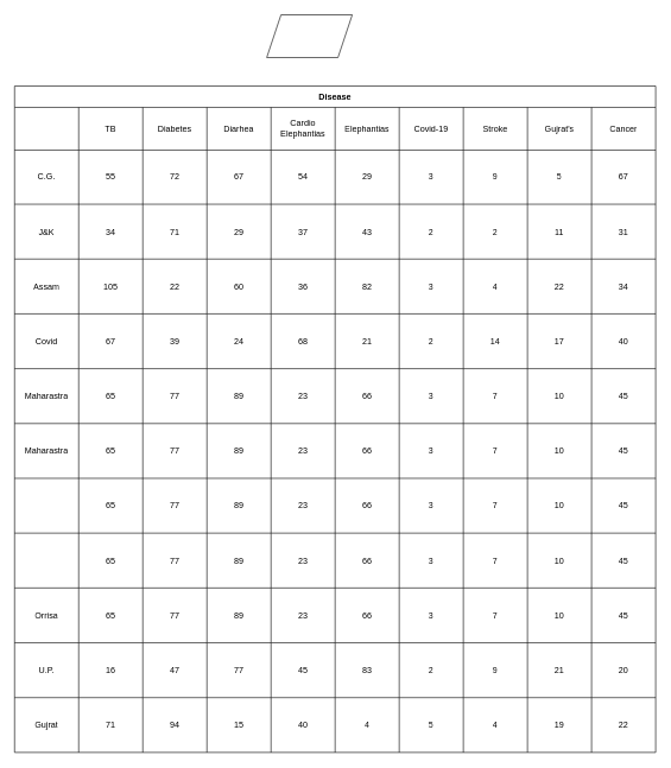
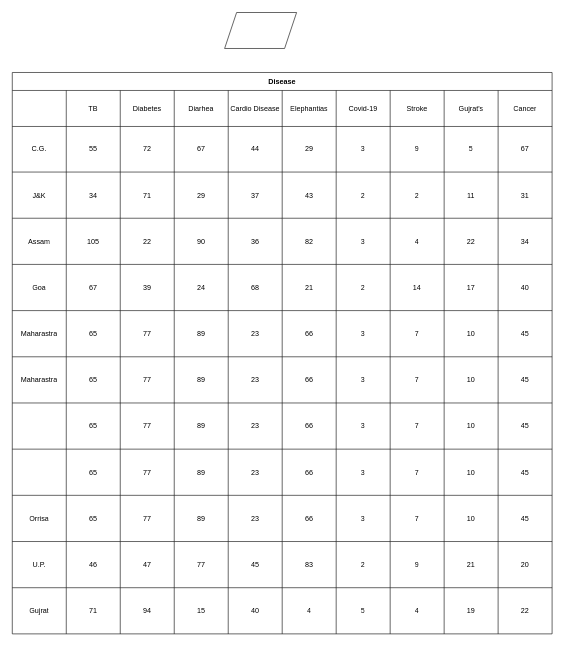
- <mxCell id="9" value="Cardio Elephantias" style="shape=partialRectangle;html=1;whiteSpace=wrap;connectable=0;fillColor=none;top=0;left=0;bottom=0;right=0;overflow=hidden;" parent="4" vertex="1"><mxGeometry x="360" width="90" height="60" as="geometry"><mxRectangle width="90" height="60" as="alternateBounds" /></mxGeometry></mxCell>
+ <mxCell id="9" value="Cardio Disease" style="shape=partialRectangle;html=1;whiteSpace=wrap;connectable=0;fillColor=none;top=0;left=0;bottom=0;right=0;overflow=hidden;" parent="4" vertex="1"><mxGeometry x="360" width="90" height="60" as="geometry"><mxRectangle width="90" height="60" as="alternateBounds" /></mxGeometry></mxCell>
- <mxCell id="20" value="54" style="shape=partialRectangle;html=1;whiteSpace=wrap;connectable=0;fillColor=none;top=0;left=0;bottom=0;right=0;overflow=hidden;" parent="15" vertex="1"><mxGeometry x="360" width="90" height="76" as="geometry"><mxRectangle width="90" height="76" as="alternateBounds" /></mxGeometry></mxCell>
+ <mxCell id="20" value="44" style="shape=partialRectangle;html=1;whiteSpace=wrap;connectable=0;fillColor=none;top=0;left=0;bottom=0;right=0;overflow=hidden;" parent="15" vertex="1"><mxGeometry x="360" width="90" height="76" as="geometry"><mxRectangle width="90" height="76" as="alternateBounds" /></mxGeometry></mxCell>
- <mxCell id="41" value="60" style="shape=partialRectangle;html=1;whiteSpace=wrap;connectable=0;fillColor=none;top=0;left=0;bottom=0;right=0;overflow=hidden;" parent="37" vertex="1"><mxGeometry x="270" width="90" height="77" as="geometry"><mxRectangle width="90" height="77" as="alternateBounds" /></mxGeometry></mxCell>
+ <mxCell id="41" value="90" style="shape=partialRectangle;html=1;whiteSpace=wrap;connectable=0;fillColor=none;top=0;left=0;bottom=0;right=0;overflow=hidden;" parent="37" vertex="1"><mxGeometry x="270" width="90" height="77" as="geometry"><mxRectangle width="90" height="77" as="alternateBounds" /></mxGeometry></mxCell>
- <mxCell id="49" value="Covid" style="shape=partialRectangle;html=1;whiteSpace=wrap;connectable=0;fillColor=none;top=0;left=0;bottom=0;right=0;overflow=hidden;" parent="48" vertex="1"><mxGeometry width="90" height="77" as="geometry"><mxRectangle width="90" height="77" as="alternateBounds" /></mxGeometry></mxCell>
+ <mxCell id="49" value="Goa" style="shape=partialRectangle;html=1;whiteSpace=wrap;connectable=0;fillColor=none;top=0;left=0;bottom=0;right=0;overflow=hidden;" parent="48" vertex="1"><mxGeometry width="90" height="77" as="geometry"><mxRectangle width="90" height="77" as="alternateBounds" /></mxGeometry></mxCell>
- <mxCell id="116" value="16" style="shape=partialRectangle;html=1;whiteSpace=wrap;connectable=0;fillColor=none;top=0;left=0;bottom=0;right=0;overflow=hidden;" parent="114" vertex="1"><mxGeometry x="90" width="90" height="77" as="geometry"><mxRectangle width="90" height="77" as="alternateBounds" /></mxGeometry></mxCell>
+ <mxCell id="116" value="46" style="shape=partialRectangle;html=1;whiteSpace=wrap;connectable=0;fillColor=none;top=0;left=0;bottom=0;right=0;overflow=hidden;" parent="114" vertex="1"><mxGeometry x="90" width="90" height="77" as="geometry"><mxRectangle width="90" height="77" as="alternateBounds" /></mxGeometry></mxCell>
